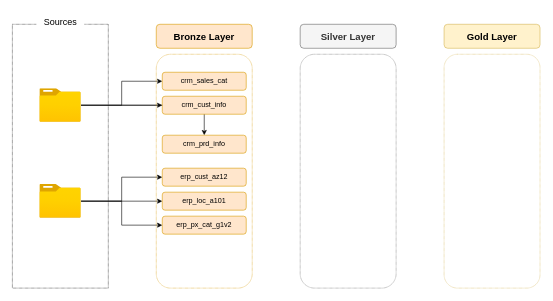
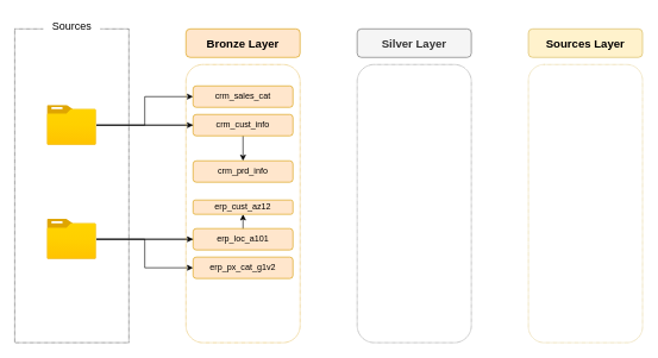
- <mxCell id="17" value="&lt;b&gt;Gold Layer&lt;/b&gt;" style="whiteSpace=wrap;html=1;rounded=1;fillColor=#fff2cc;strokeColor=#d6b656;fontSize=16;" vertex="1" parent="1"><mxGeometry x="740" y="40" width="160" height="40" as="geometry" /></mxCell>
+ <mxCell id="17" value="&lt;b&gt;Sources Layer&lt;/b&gt;" style="whiteSpace=wrap;html=1;rounded=1;fillColor=#fff2cc;strokeColor=#d6b656;fontSize=16;" vertex="1" parent="1"><mxGeometry x="740" y="40" width="160" height="40" as="geometry" /></mxCell>
- <mxCell id="22" value="erp_cust_az12" style="rounded=1;whiteSpace=wrap;html=1;fillColor=#ffe6cc;strokeColor=#d79b00;" vertex="1" parent="1"><mxGeometry x="270" y="280" width="140" height="30" as="geometry" /></mxCell>
+ <mxCell id="22" value="erp_cust_az12" style="rounded=1;whiteSpace=wrap;html=1;fillColor=#ffe6cc;strokeColor=#d79b00;" vertex="1" parent="1"><mxGeometry x="270" y="280" width="140" height="20" as="geometry" /></mxCell>
